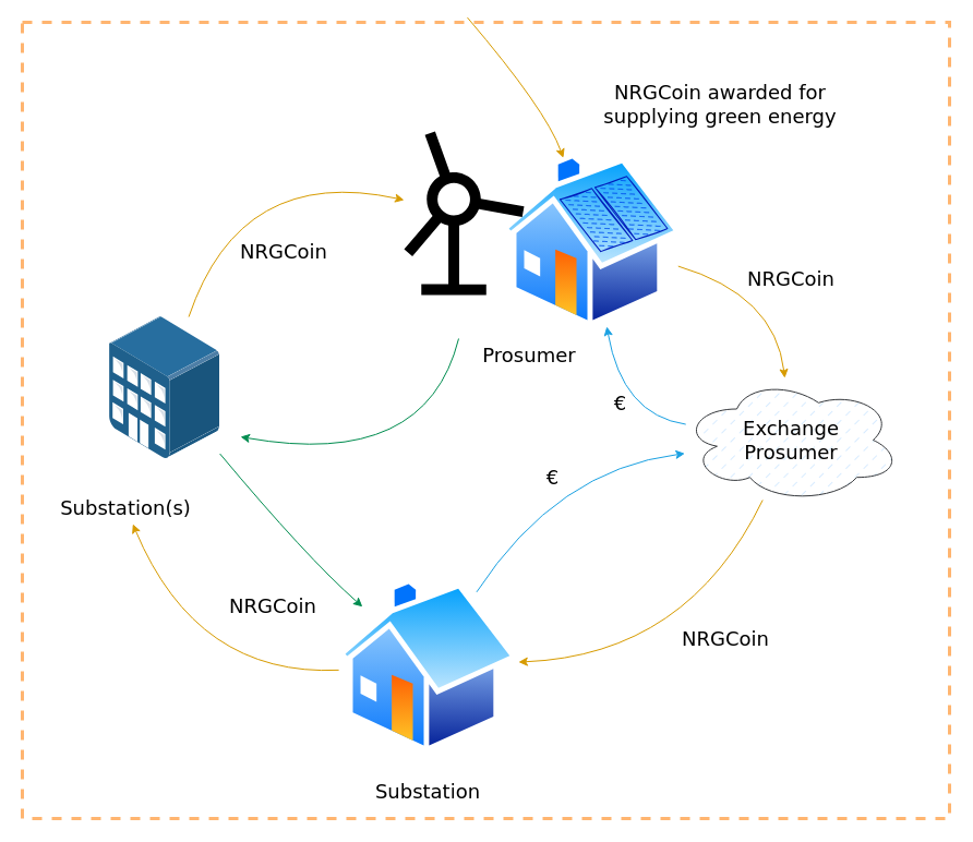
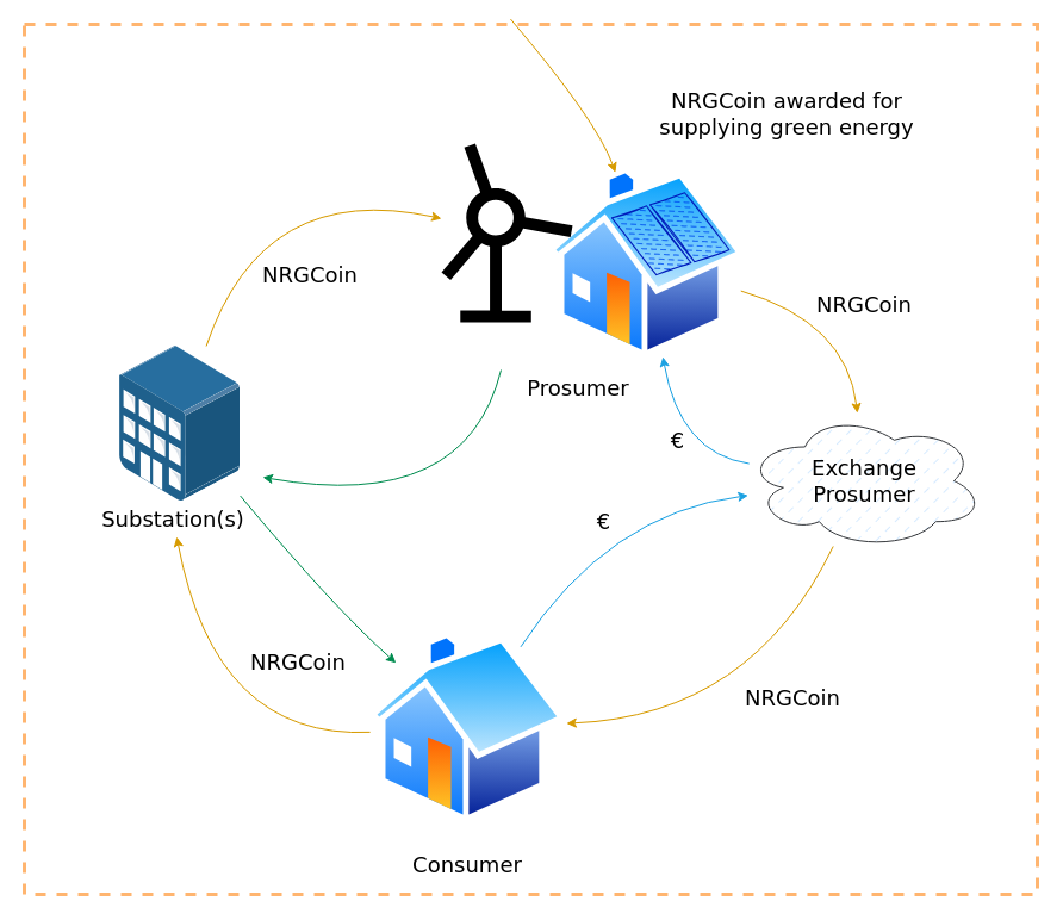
- <mxCell id="4" value="Substation(s)" style="text;html=1;strokeColor=none;fillColor=none;align=center;verticalAlign=middle;whiteSpace=wrap;rounded=0;sketch=1;fillStyle=dashed;fontFamily=Dejavu Sans;fontSize=18;" vertex="1" parent="1"><mxGeometry x="50" y="450" width="130" height="30" as="geometry" /></mxCell>
+ <mxCell id="4" value="Substation(s)" style="text;html=1;strokeColor=none;fillColor=none;align=center;verticalAlign=middle;whiteSpace=wrap;rounded=0;sketch=1;fillStyle=dashed;fontFamily=Dejavu Sans;fontSize=18;" vertex="1" parent="1"><mxGeometry x="80" y="420" width="130" height="30" as="geometry" /></mxCell>
- <mxCell id="15" value="Substation" style="text;html=1;strokeColor=none;fillColor=none;align=center;verticalAlign=middle;whiteSpace=wrap;rounded=0;sketch=1;fillStyle=dashed;fontFamily=Dejavu Sans;fontSize=18;" vertex="1" parent="1"><mxGeometry x="327.47" y="710" width="130" height="30" as="geometry" /></mxCell>
+ <mxCell id="15" value="Consumer" style="text;html=1;strokeColor=none;fillColor=none;align=center;verticalAlign=middle;whiteSpace=wrap;rounded=0;sketch=1;fillStyle=dashed;fontFamily=Dejavu Sans;fontSize=18;" vertex="1" parent="1"><mxGeometry x="327.47" y="710" width="130" height="30" as="geometry" /></mxCell>
